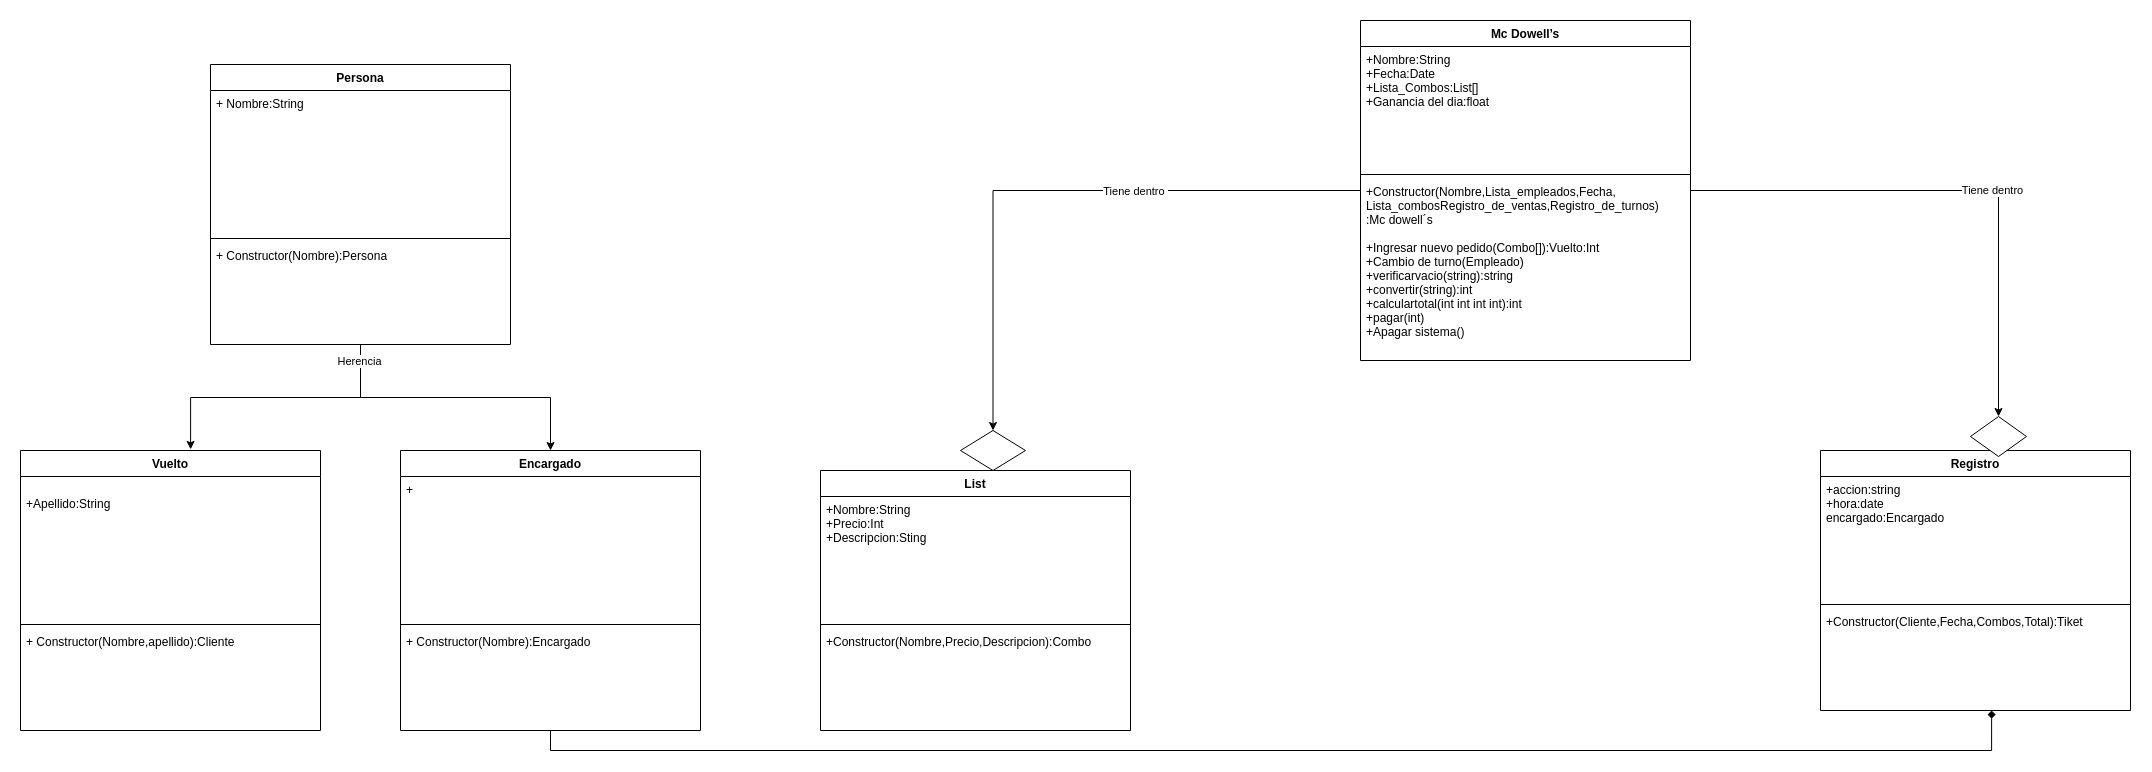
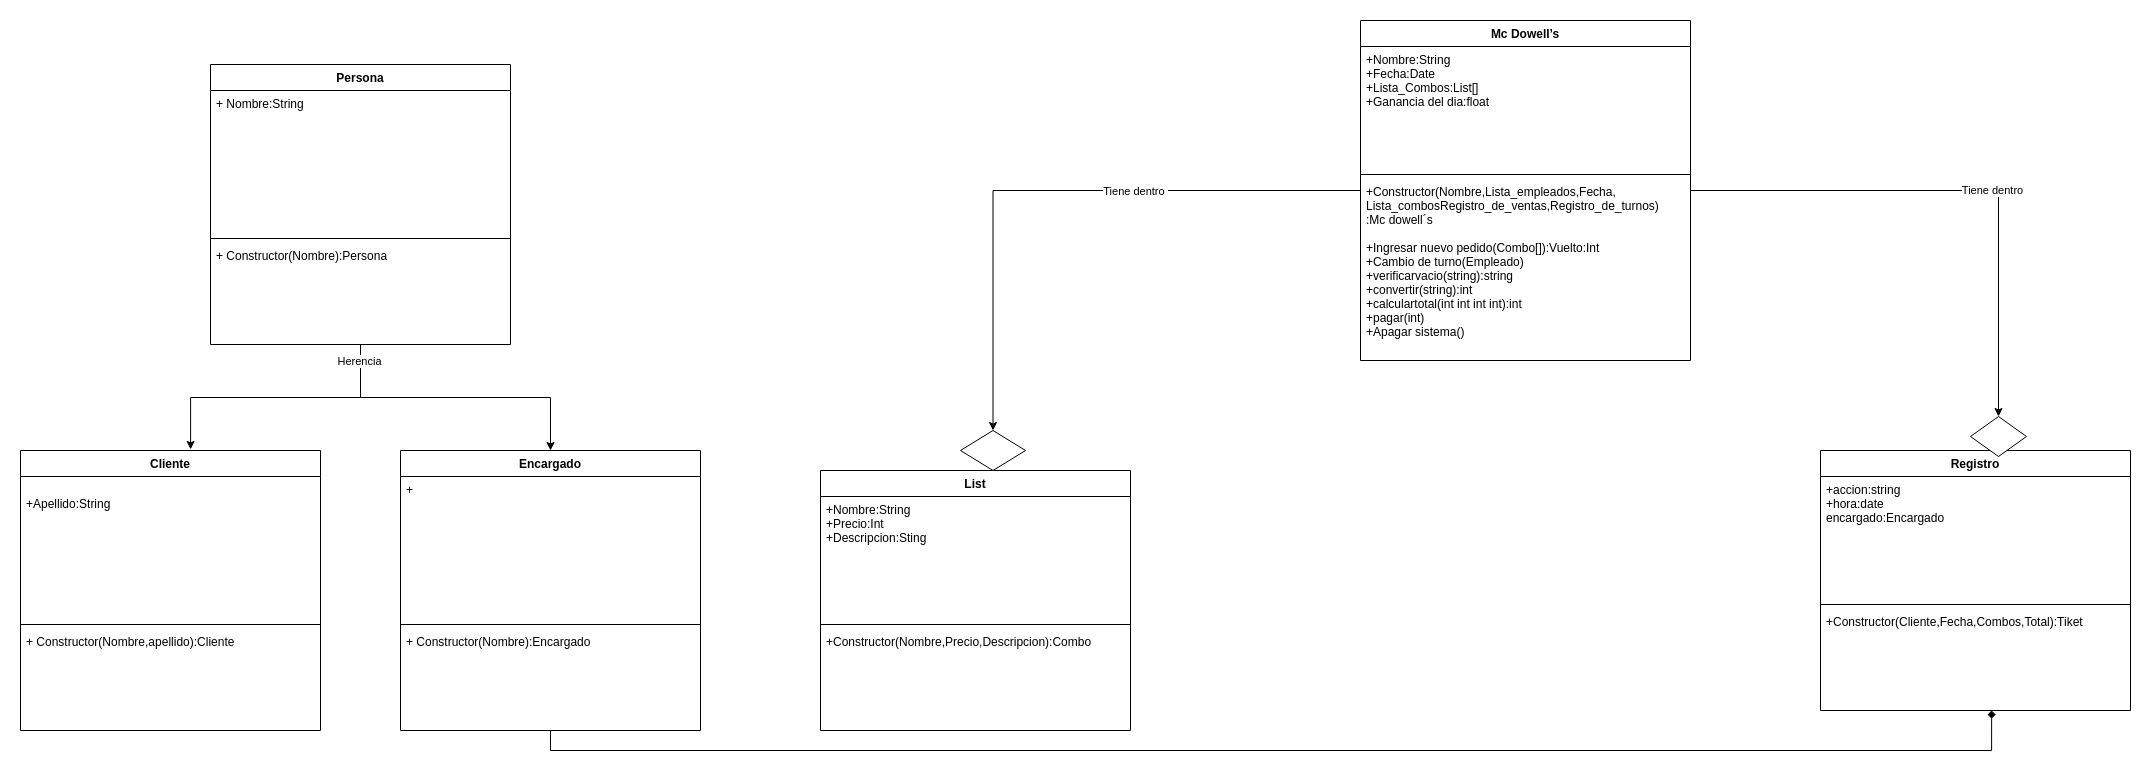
- <mxCell id="9" value="Vuelto" style="swimlane;fontStyle=1;align=center;verticalAlign=top;childLayout=stackLayout;horizontal=1;startSize=26;horizontalStack=0;resizeParent=1;resizeParentMax=0;resizeLast=0;collapsible=1;marginBottom=0;" parent="1" vertex="1"><mxGeometry x="20" y="450" width="300" height="280" as="geometry" /></mxCell>
+ <mxCell id="9" value="Cliente" style="swimlane;fontStyle=1;align=center;verticalAlign=top;childLayout=stackLayout;horizontal=1;startSize=26;horizontalStack=0;resizeParent=1;resizeParentMax=0;resizeLast=0;collapsible=1;marginBottom=0;" parent="1" vertex="1"><mxGeometry x="20" y="450" width="300" height="280" as="geometry" /></mxCell>
